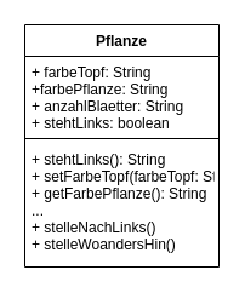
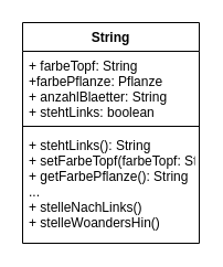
- <mxCell id="2" value="Pflanze" style="swimlane;fontStyle=1;align=center;verticalAlign=top;childLayout=stackLayout;horizontal=1;startSize=26;horizontalStack=0;resizeParent=1;resizeParentMax=0;resizeLast=0;collapsible=1;marginBottom=0;" vertex="1" parent="1"><mxGeometry x="20" y="20" width="160" height="200" as="geometry" /></mxCell>
+ <mxCell id="2" value="String" style="swimlane;fontStyle=1;align=center;verticalAlign=top;childLayout=stackLayout;horizontal=1;startSize=26;horizontalStack=0;resizeParent=1;resizeParentMax=0;resizeLast=0;collapsible=1;marginBottom=0;" vertex="1" parent="1"><mxGeometry x="20" y="20" width="160" height="200" as="geometry" /></mxCell>
- <mxCell id="3" value="+ farbeTopf: String&#10;+farbePflanze: String&#10;+ anzahlBlaetter: String&#10;+ stehtLinks: boolean&#10;" style="text;strokeColor=none;fillColor=none;align=left;verticalAlign=top;spacingLeft=4;spacingRight=4;overflow=hidden;rotatable=0;points=[[0,0.5],[1,0.5]];portConstraint=eastwest;" vertex="1" parent="2"><mxGeometry y="26" width="160" height="64" as="geometry" /></mxCell>
+ <mxCell id="3" value="+ farbeTopf: String&#10;+farbePflanze: Pflanze&#10;+ anzahlBlaetter: String&#10;+ stehtLinks: boolean&#10;" style="text;strokeColor=none;fillColor=none;align=left;verticalAlign=top;spacingLeft=4;spacingRight=4;overflow=hidden;rotatable=0;points=[[0,0.5],[1,0.5]];portConstraint=eastwest;" vertex="1" parent="2"><mxGeometry y="26" width="160" height="64" as="geometry" /></mxCell>
